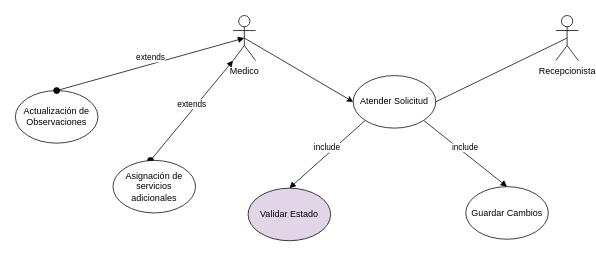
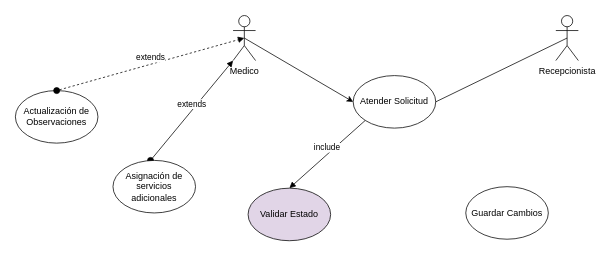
- <mxCell id="11" value="extends" style="html=1;verticalAlign=bottom;startArrow=oval;startFill=1;endArrow=block;startSize=8;curved=0;rounded=0;entryX=0.5;entryY=0.5;entryDx=0;entryDy=0;entryPerimeter=0;exitX=0.5;exitY=0;exitDx=0;exitDy=0;" edge="1" parent="1" source="7" target="2"><mxGeometry width="60" relative="1" as="geometry"><mxPoint x="210" y="270" as="sourcePoint" /><mxPoint x="300" y="103" as="targetPoint" /></mxGeometry></mxCell>
+ <mxCell id="11" value="extends" style="html=1;verticalAlign=bottom;startArrow=oval;startFill=1;endArrow=block;startSize=8;curved=0;rounded=0;entryX=0.5;entryY=0.5;entryDx=0;entryDy=0;entryPerimeter=0;exitX=0.5;exitY=0;exitDx=0;exitDy=0;dashed=1;" edge="1" parent="1" source="7" target="2"><mxGeometry width="60" relative="1" as="geometry"><mxPoint x="210" y="270" as="sourcePoint" /><mxPoint x="300" y="103" as="targetPoint" /></mxGeometry></mxCell>
- <mxCell id="12" value="include" style="html=1;verticalAlign=bottom;endArrow=block;curved=0;rounded=0;exitX=1;exitY=1;exitDx=0;exitDy=0;entryX=0.5;entryY=0;entryDx=0;entryDy=0;" edge="1" parent="1" source="4" target="6"><mxGeometry width="80" relative="1" as="geometry"><mxPoint x="535" y="180" as="sourcePoint" /><mxPoint x="425" y="240" as="targetPoint" /></mxGeometry></mxCell>
